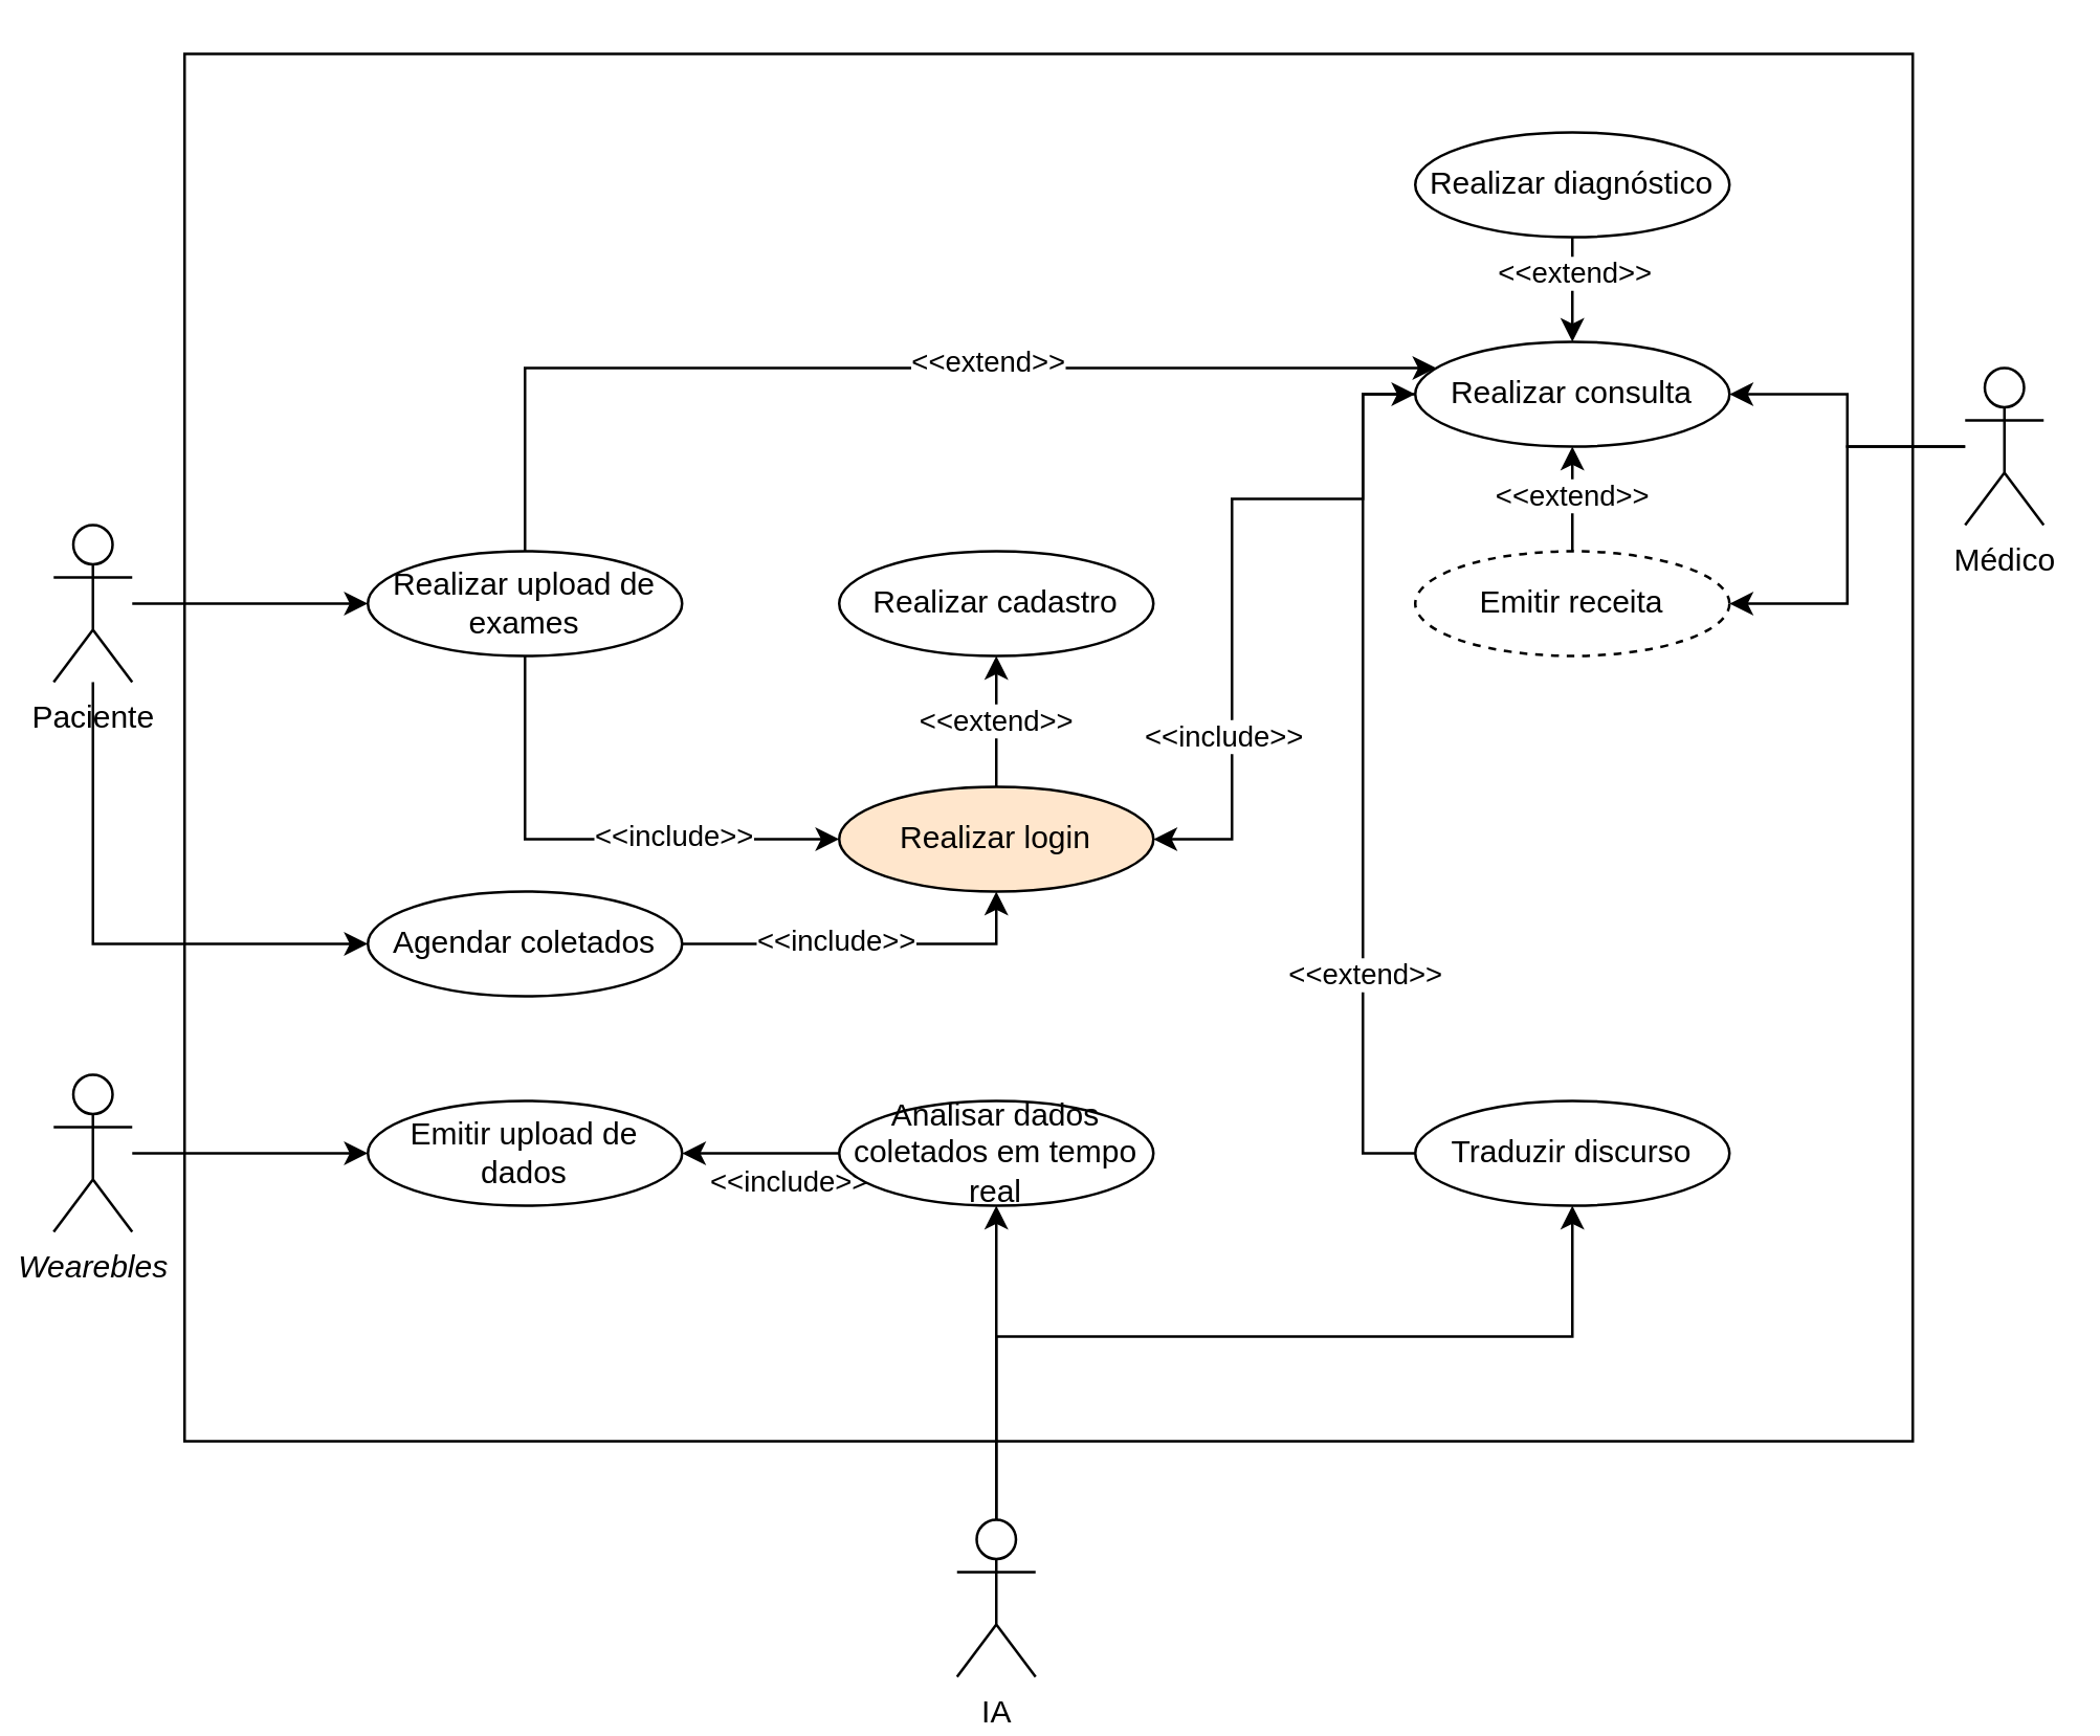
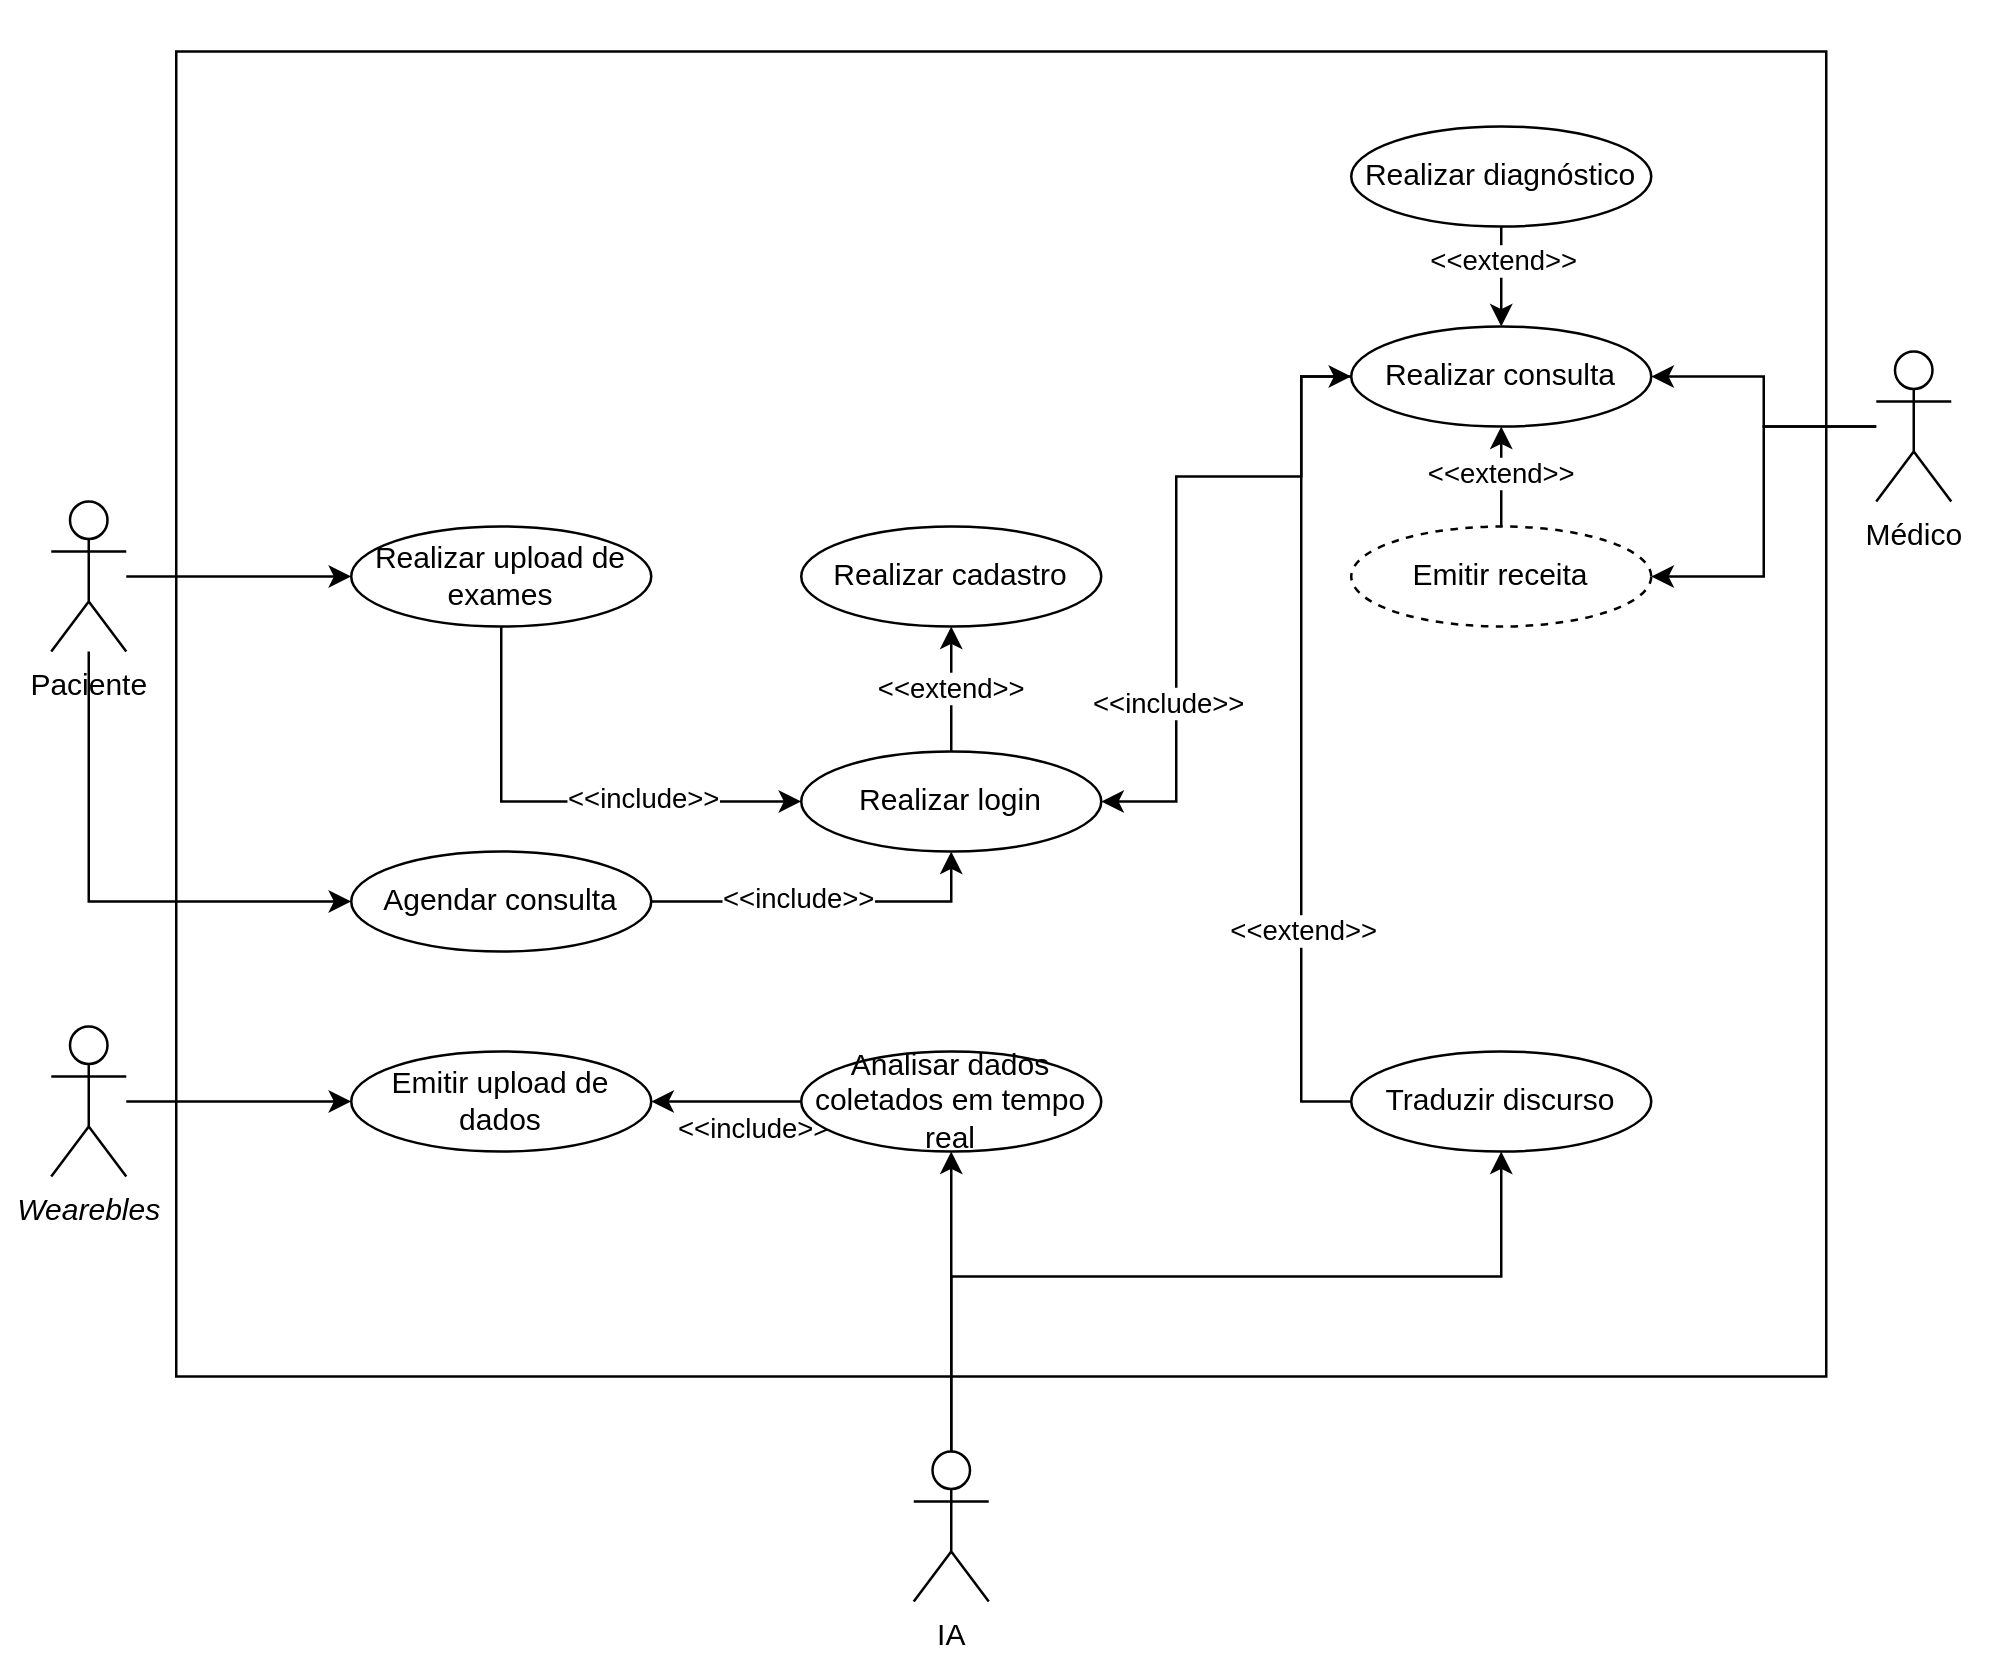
- <mxCell id="12" style="edgeStyle=orthogonalEdgeStyle;rounded=0;orthogonalLoop=1;jettySize=auto;html=1;" edge="1" parent="1" source="14" target="20"><mxGeometry relative="1" as="geometry"><Array as="points"><mxPoint x="200" y="140" /></Array></mxGeometry></mxCell>
- <mxCell id="13" value="&amp;lt;&amp;lt;extend&amp;gt;&amp;gt;" style="edgeLabel;html=1;align=center;verticalAlign=middle;resizable=0;points=[];" vertex="1" connectable="0" parent="12"><mxGeometry x="-0.187" y="4" relative="1" as="geometry"><mxPoint x="76" y="1" as="offset" /></mxGeometry></mxCell>
- <mxCell id="36" value="Realizar login" style="ellipse;whiteSpace=wrap;html=1;fillColor=#ffe6cc;" vertex="1" parent="1"><mxGeometry x="320" y="300" width="120" height="40" as="geometry" /></mxCell>
+ <mxCell id="36" value="Realizar login" style="ellipse;whiteSpace=wrap;html=1;" vertex="1" parent="1"><mxGeometry x="320" y="300" width="120" height="40" as="geometry" /></mxCell>
- <mxCell id="9" value="Agendar coletados" style="ellipse;whiteSpace=wrap;html=1;" vertex="1" parent="1"><mxGeometry x="140" y="340" width="120" height="40" as="geometry" /></mxCell>
+ <mxCell id="9" value="Agendar consulta" style="ellipse;whiteSpace=wrap;html=1;" vertex="1" parent="1"><mxGeometry x="140" y="340" width="120" height="40" as="geometry" /></mxCell>
